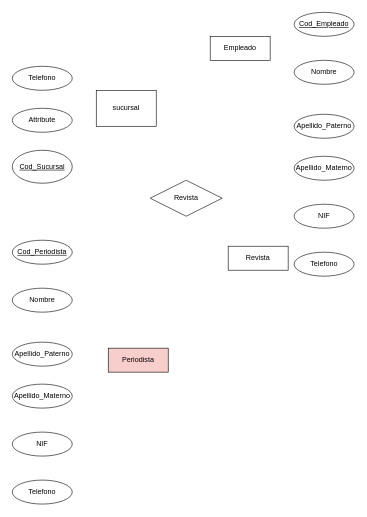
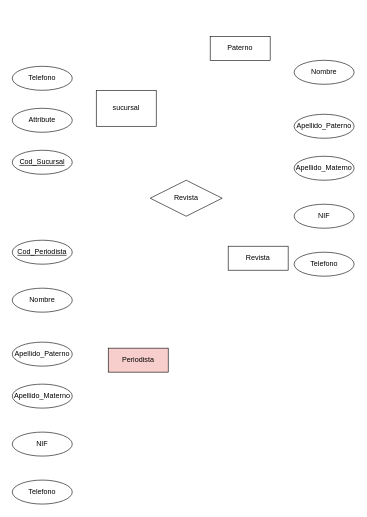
- <mxCell id="9" value="Cod_Empleado" style="ellipse;whiteSpace=wrap;html=1;align=center;fontStyle=4;" vertex="1" parent="1"><mxGeometry x="490" y="20" width="100" height="40" as="geometry" /></mxCell>
- <mxCell id="3" value="&lt;div&gt;Empleado&lt;/div&gt;" style="whiteSpace=wrap;html=1;align=center;" vertex="1" parent="1"><mxGeometry x="350" y="60" width="100" height="40" as="geometry" /></mxCell>
+ <mxCell id="3" value="&lt;div&gt;Paterno&lt;/div&gt;" style="whiteSpace=wrap;html=1;align=center;" vertex="1" parent="1"><mxGeometry x="350" y="60" width="100" height="40" as="geometry" /></mxCell>
- <mxCell id="8" value="&lt;div&gt;Cod_Sucursal&lt;/div&gt;" style="ellipse;whiteSpace=wrap;html=1;align=center;fontStyle=4;" vertex="1" parent="1"><mxGeometry x="20" y="250" width="100" height="55" as="geometry" /></mxCell>
+ <mxCell id="8" value="&lt;div&gt;Cod_Sucursal&lt;/div&gt;" style="ellipse;whiteSpace=wrap;html=1;align=center;fontStyle=4;" vertex="1" parent="1"><mxGeometry x="20" y="250" width="100" height="40" as="geometry" /></mxCell>
